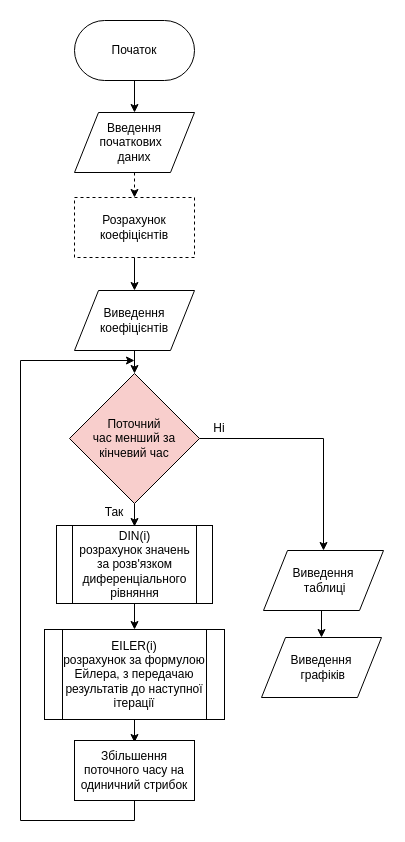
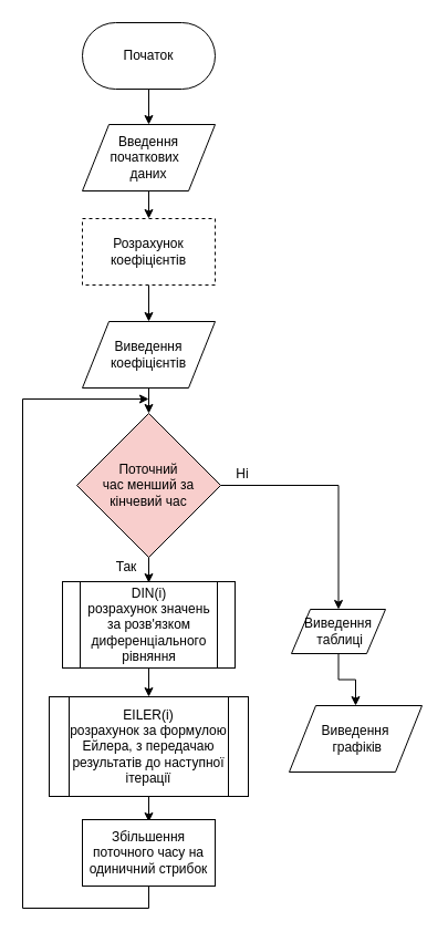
- <mxCell id="2" style="edgeStyle=orthogonalEdgeStyle;rounded=0;orthogonalLoop=1;jettySize=auto;html=1;exitX=0.5;exitY=1;exitDx=0;exitDy=0;entryX=0.5;entryY=0;entryDx=0;entryDy=0;dashed=1;" parent="1" source="3" target="5" edge="1"><mxGeometry relative="1" as="geometry" /></mxCell>
+ <mxCell id="2" style="edgeStyle=orthogonalEdgeStyle;rounded=0;orthogonalLoop=1;jettySize=auto;html=1;exitX=0.5;exitY=1;exitDx=0;exitDy=0;entryX=0.5;entryY=0;entryDx=0;entryDy=0;" parent="1" source="3" target="5" edge="1"><mxGeometry relative="1" as="geometry" /></mxCell>
- <mxCell id="20" value="Виведення&lt;br&gt;&amp;nbsp;таблиці" style="shape=parallelogram;perimeter=parallelogramPerimeter;whiteSpace=wrap;html=1;" parent="1" vertex="1"><mxGeometry x="263" y="550" width="120" height="60" as="geometry" /></mxCell>
+ <mxCell id="20" value="Виведення&lt;br&gt;&amp;nbsp;таблиці" style="shape=parallelogram;perimeter=parallelogramPerimeter;whiteSpace=wrap;html=1;" parent="1" vertex="1"><mxGeometry x="263" y="550" width="85" height="40" as="geometry" /></mxCell>
